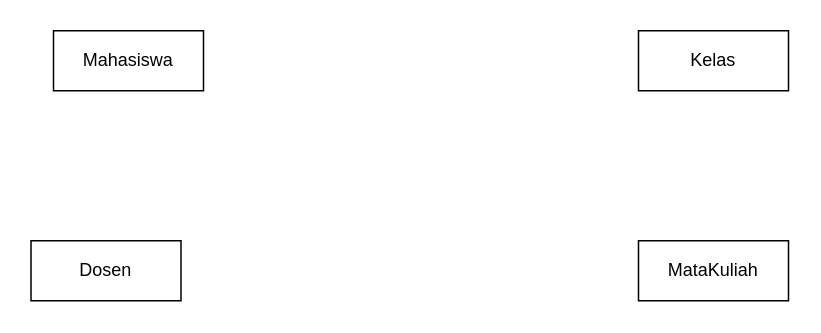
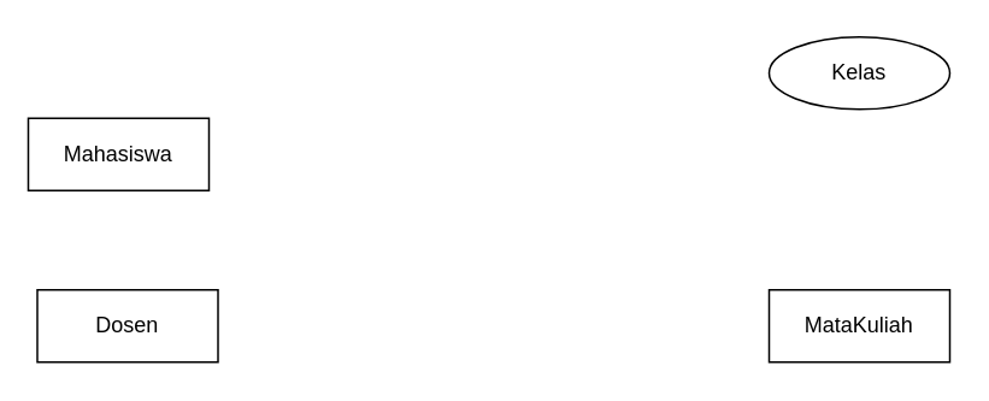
- <mxCell id="2" value="Mahasiswa" style="whiteSpace=wrap;html=1;align=center;" vertex="1" parent="1"><mxGeometry x="35" y="20" width="100" height="40" as="geometry" /></mxCell>
+ <mxCell id="2" value="Mahasiswa" style="whiteSpace=wrap;html=1;align=center;" vertex="1" parent="1"><mxGeometry x="15" y="65" width="100" height="40" as="geometry" /></mxCell>
- <mxCell id="3" value="Kelas" style="whiteSpace=wrap;html=1;align=center;" vertex="1" parent="1"><mxGeometry x="425" y="20" width="100" height="40" as="geometry" /></mxCell>
+ <mxCell id="3" value="Kelas" style="ellipse;whiteSpace=wrap;html=1;align=center;" vertex="1" parent="1"><mxGeometry x="425" y="20" width="100" height="40" as="geometry" /></mxCell>
